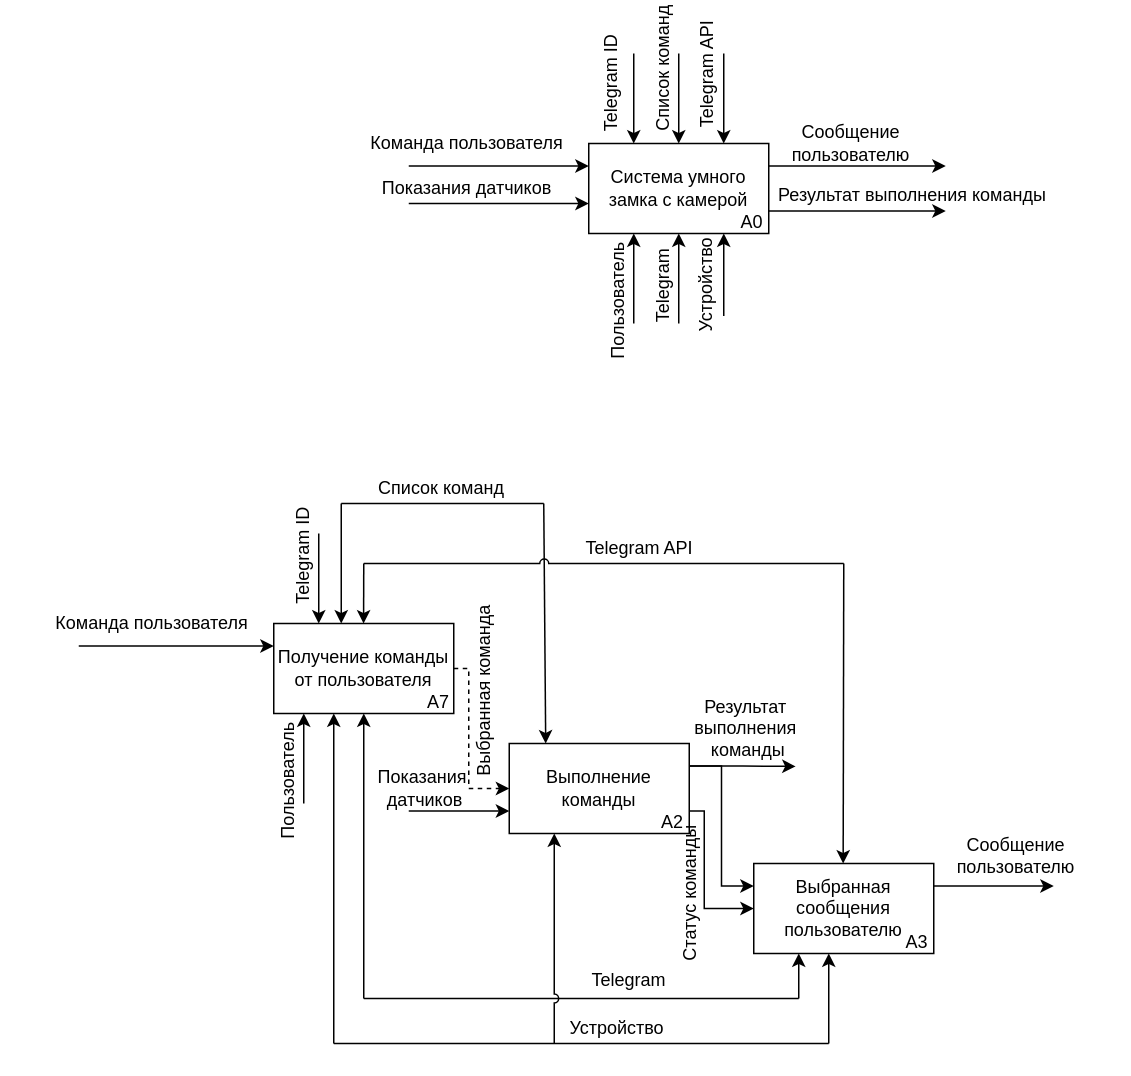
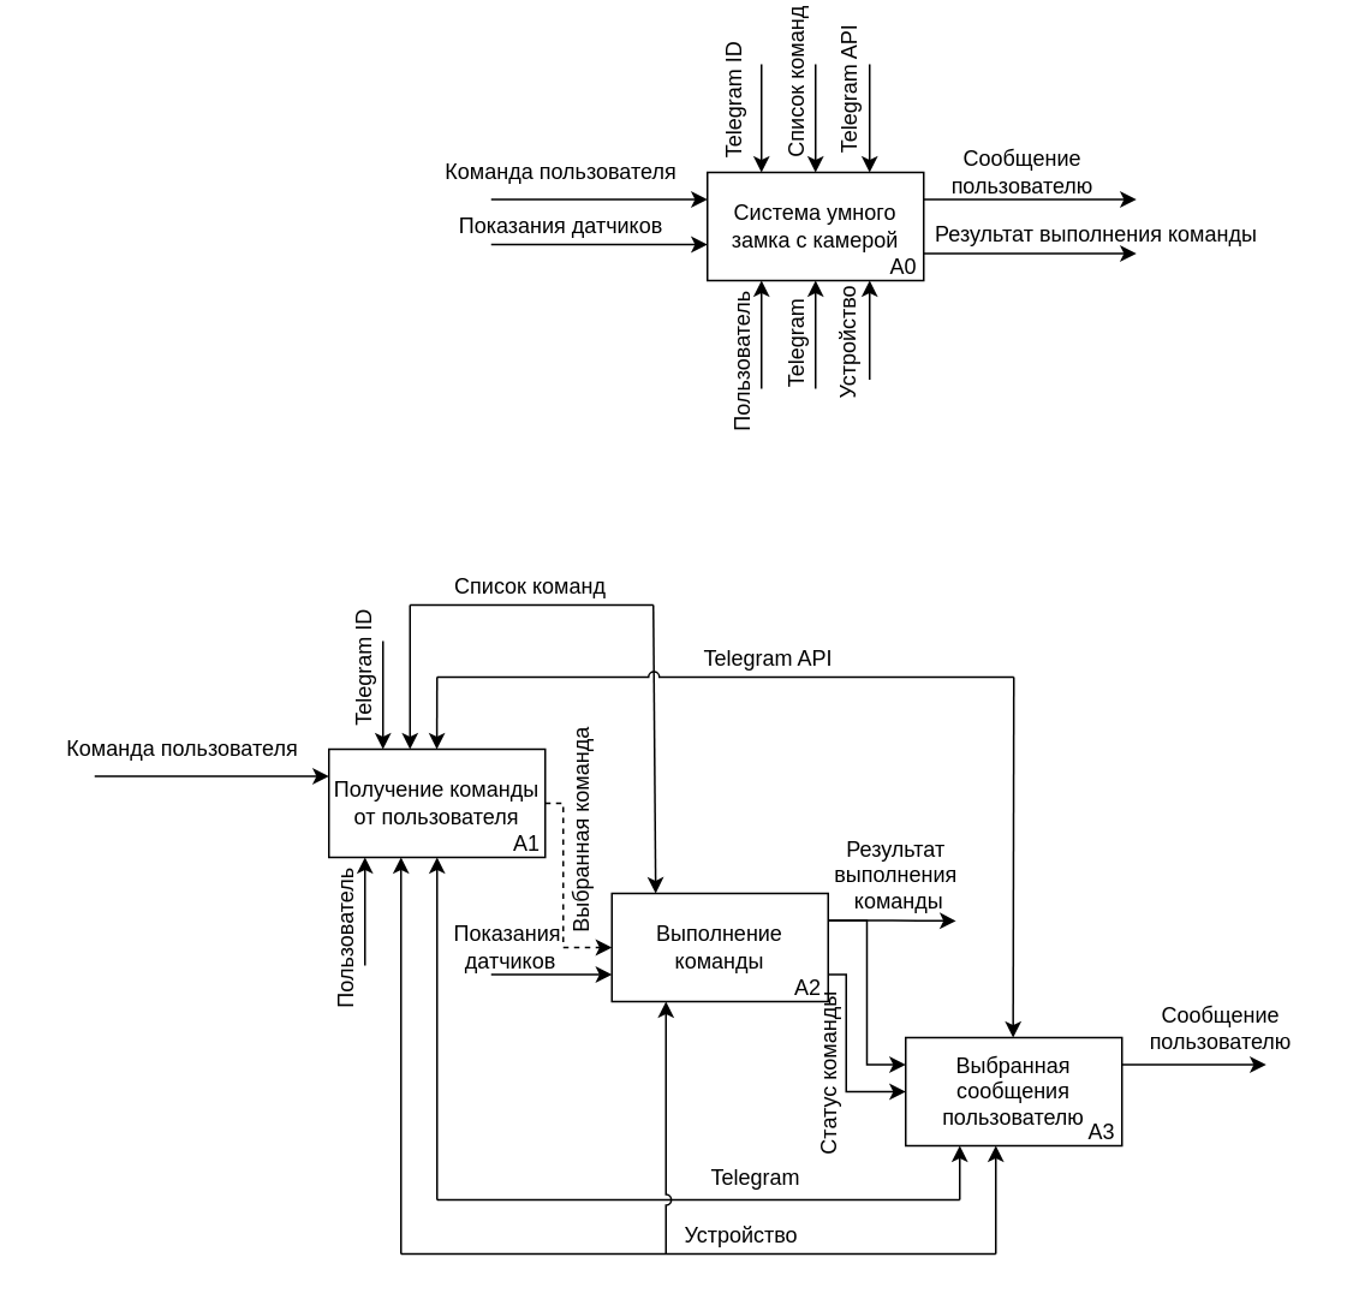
- <mxCell id="60" value="A7" style="text;html=1;align=center;verticalAlign=middle;whiteSpace=wrap;rounded=0;" parent="1" vertex="1"><mxGeometry x="277" y="450" width="30" height="15" as="geometry" /></mxCell>
+ <mxCell id="60" value="A1" style="text;html=1;align=center;verticalAlign=middle;whiteSpace=wrap;rounded=0;" parent="1" vertex="1"><mxGeometry x="277" y="450" width="30" height="15" as="geometry" /></mxCell>
